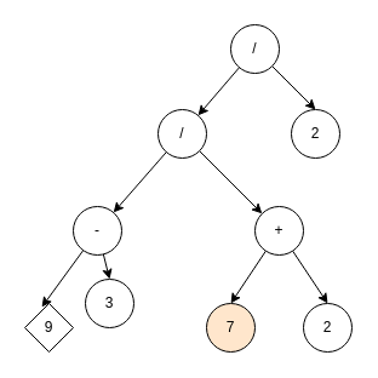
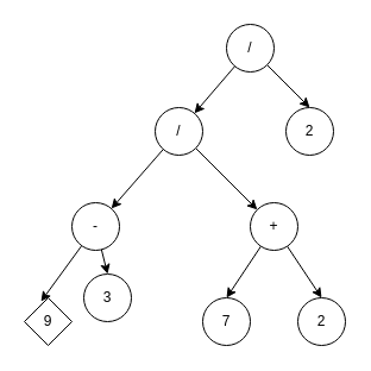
- <mxCell id="16" value="7" style="ellipse;whiteSpace=wrap;html=1;aspect=fixed;fillColor=#ffe6cc;" vertex="1" parent="15"><mxGeometry y="80" width="40" height="40" as="geometry" /></mxCell>
+ <mxCell id="16" value="7" style="ellipse;whiteSpace=wrap;html=1;aspect=fixed;" vertex="1" parent="15"><mxGeometry y="80" width="40" height="40" as="geometry" /></mxCell>
